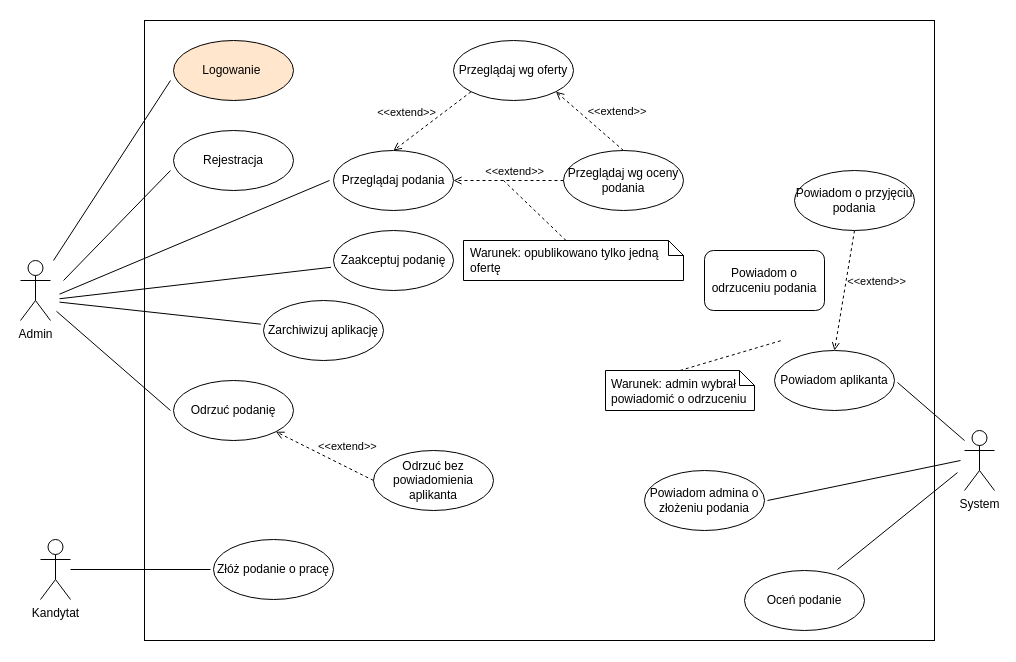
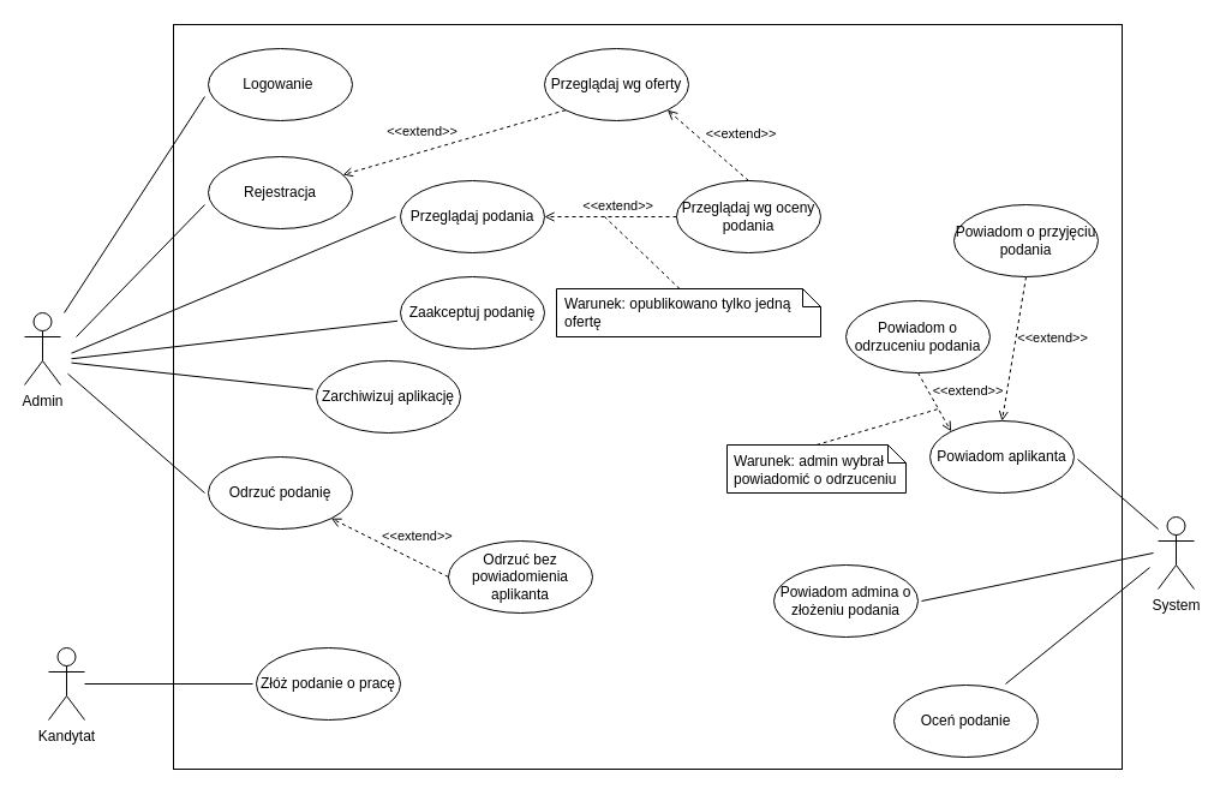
- <mxCell id="17" value="Logowanie&amp;nbsp;" style="ellipse;whiteSpace=wrap;html=1;fillColor=#ffe6cc;" parent="1" vertex="1"><mxGeometry x="173" y="40" width="120" height="60" as="geometry" /></mxCell>
+ <mxCell id="17" value="Logowanie&amp;nbsp;" style="ellipse;whiteSpace=wrap;html=1;" parent="1" vertex="1"><mxGeometry x="173" y="40" width="120" height="60" as="geometry" /></mxCell>
- <mxCell id="25" value="&amp;lt;&amp;lt;extend&amp;gt;&amp;gt;&amp;nbsp; &amp;nbsp; &amp;nbsp; &amp;nbsp; &amp;nbsp; &amp;nbsp; &amp;nbsp; &amp;nbsp; &amp;nbsp;" style="html=1;verticalAlign=bottom;labelBackgroundColor=none;endArrow=open;endFill=0;dashed=1;rounded=0;entryX=0.5;entryY=0;entryDx=0;entryDy=0;exitX=0;exitY=1;exitDx=0;exitDy=0;" parent="1" source="23" target="19" edge="1"><mxGeometry width="160" relative="1" as="geometry"><mxPoint x="463" y="190" as="sourcePoint" /><mxPoint x="530" y="199" as="targetPoint" /></mxGeometry></mxCell>
+ <mxCell id="25" value="&amp;lt;&amp;lt;extend&amp;gt;&amp;gt;&amp;nbsp; &amp;nbsp; &amp;nbsp; &amp;nbsp; &amp;nbsp; &amp;nbsp; &amp;nbsp; &amp;nbsp; &amp;nbsp;" style="html=1;verticalAlign=bottom;labelBackgroundColor=none;endArrow=open;endFill=0;dashed=1;rounded=0;exitX=0;exitY=1;exitDx=0;exitDy=0;" parent="1" source="23" target="18" edge="1"><mxGeometry width="160" relative="1" as="geometry"><mxPoint x="463" y="190" as="sourcePoint" /><mxPoint x="530" y="199" as="targetPoint" /></mxGeometry></mxCell>
- <mxCell id="36" value="Powiadom o odrzuceniu podania" style="whiteSpace=wrap;html=1;rounded=1;" parent="1" vertex="1"><mxGeometry x="704" y="250" width="120" height="60" as="geometry" /></mxCell>
+ <mxCell id="36" value="Powiadom o odrzuceniu podania" style="ellipse;whiteSpace=wrap;html=1;" parent="1" vertex="1"><mxGeometry x="704" y="250" width="120" height="60" as="geometry" /></mxCell>
+ <mxCell id="35" value="&amp;nbsp; &amp;nbsp; &amp;nbsp; &amp;nbsp; &amp;nbsp; &amp;nbsp; &amp;nbsp; &amp;nbsp; &amp;nbsp; &amp;lt;&amp;lt;extend&amp;gt;&amp;gt;" style="html=1;verticalAlign=bottom;labelBackgroundColor=none;endArrow=open;endFill=0;dashed=1;rounded=0;exitX=0.5;exitY=1;exitDx=0;exitDy=0;entryX=0;entryY=0;entryDx=0;entryDy=0;" parent="1" source="36" target="32" edge="1"><mxGeometry width="160" relative="1" as="geometry"><mxPoint x="755.5" y="260.5" as="sourcePoint" /><mxPoint x="792.5" y="339.5" as="targetPoint" /></mxGeometry></mxCell>
